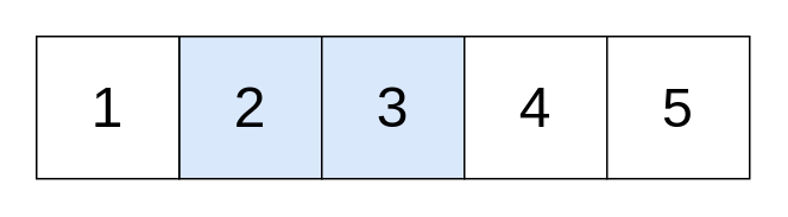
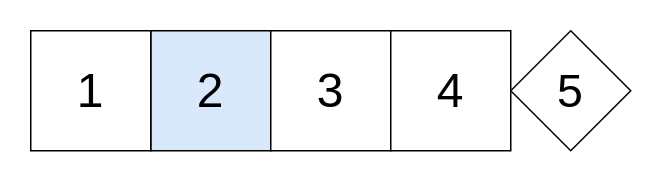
- <mxCell id="3" value="3" style="whiteSpace=wrap;html=1;aspect=fixed;fontSize=32;fillColor=#dae8fc;" parent="1" vertex="1"><mxGeometry x="180" y="20" width="80" height="80" as="geometry" /></mxCell>
+ <mxCell id="3" value="3" style="whiteSpace=wrap;html=1;aspect=fixed;fontSize=32;" parent="1" vertex="1"><mxGeometry x="180" y="20" width="80" height="80" as="geometry" /></mxCell>
- <mxCell id="5" value="5" style="whiteSpace=wrap;html=1;aspect=fixed;fontSize=31;" parent="1" vertex="1"><mxGeometry x="340" y="20" width="80" height="80" as="geometry" /></mxCell>
+ <mxCell id="5" value="5" style="rhombus;whiteSpace=wrap;html=1;aspect=fixed;fontSize=31;" parent="1" vertex="1"><mxGeometry x="340" y="20" width="80" height="80" as="geometry" /></mxCell>
